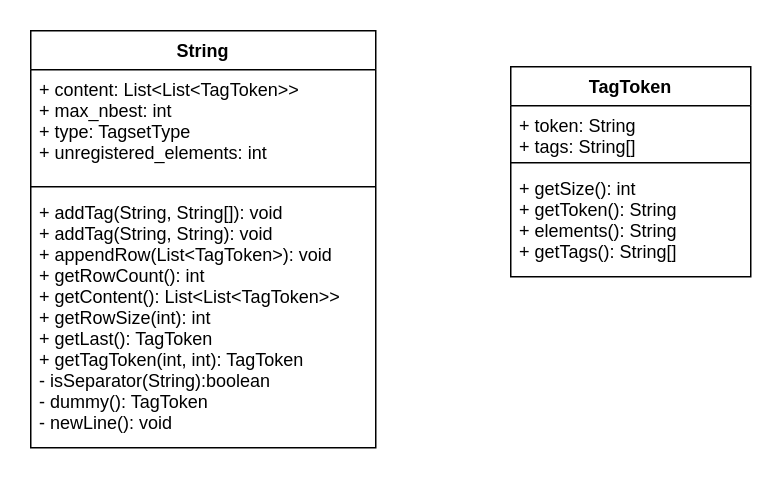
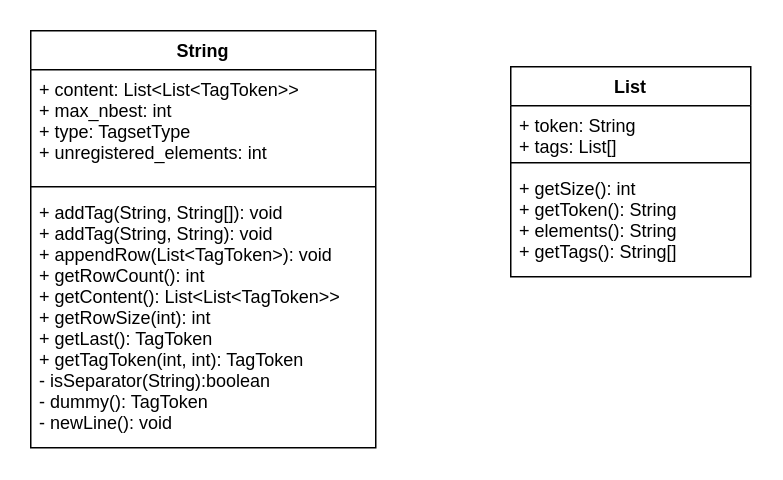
- <mxCell id="6" value="TagToken" style="swimlane;fontStyle=1;align=center;verticalAlign=top;childLayout=stackLayout;horizontal=1;startSize=26;horizontalStack=0;resizeParent=1;resizeParentMax=0;resizeLast=0;collapsible=1;marginBottom=0;" vertex="1" parent="1"><mxGeometry x="340" y="44" width="160" height="140" as="geometry" /></mxCell>
+ <mxCell id="6" value="List" style="swimlane;fontStyle=1;align=center;verticalAlign=top;childLayout=stackLayout;horizontal=1;startSize=26;horizontalStack=0;resizeParent=1;resizeParentMax=0;resizeLast=0;collapsible=1;marginBottom=0;" vertex="1" parent="1"><mxGeometry x="340" y="44" width="160" height="140" as="geometry" /></mxCell>
- <mxCell id="7" value="+ token: String&#10;+ tags: String[]&#10;" style="text;strokeColor=none;fillColor=none;align=left;verticalAlign=top;spacingLeft=4;spacingRight=4;overflow=hidden;rotatable=0;points=[[0,0.5],[1,0.5]];portConstraint=eastwest;" vertex="1" parent="6"><mxGeometry y="26" width="160" height="34" as="geometry" /></mxCell>
+ <mxCell id="7" value="+ token: String&#10;+ tags: List[]&#10;" style="text;strokeColor=none;fillColor=none;align=left;verticalAlign=top;spacingLeft=4;spacingRight=4;overflow=hidden;rotatable=0;points=[[0,0.5],[1,0.5]];portConstraint=eastwest;" vertex="1" parent="6"><mxGeometry y="26" width="160" height="34" as="geometry" /></mxCell>
